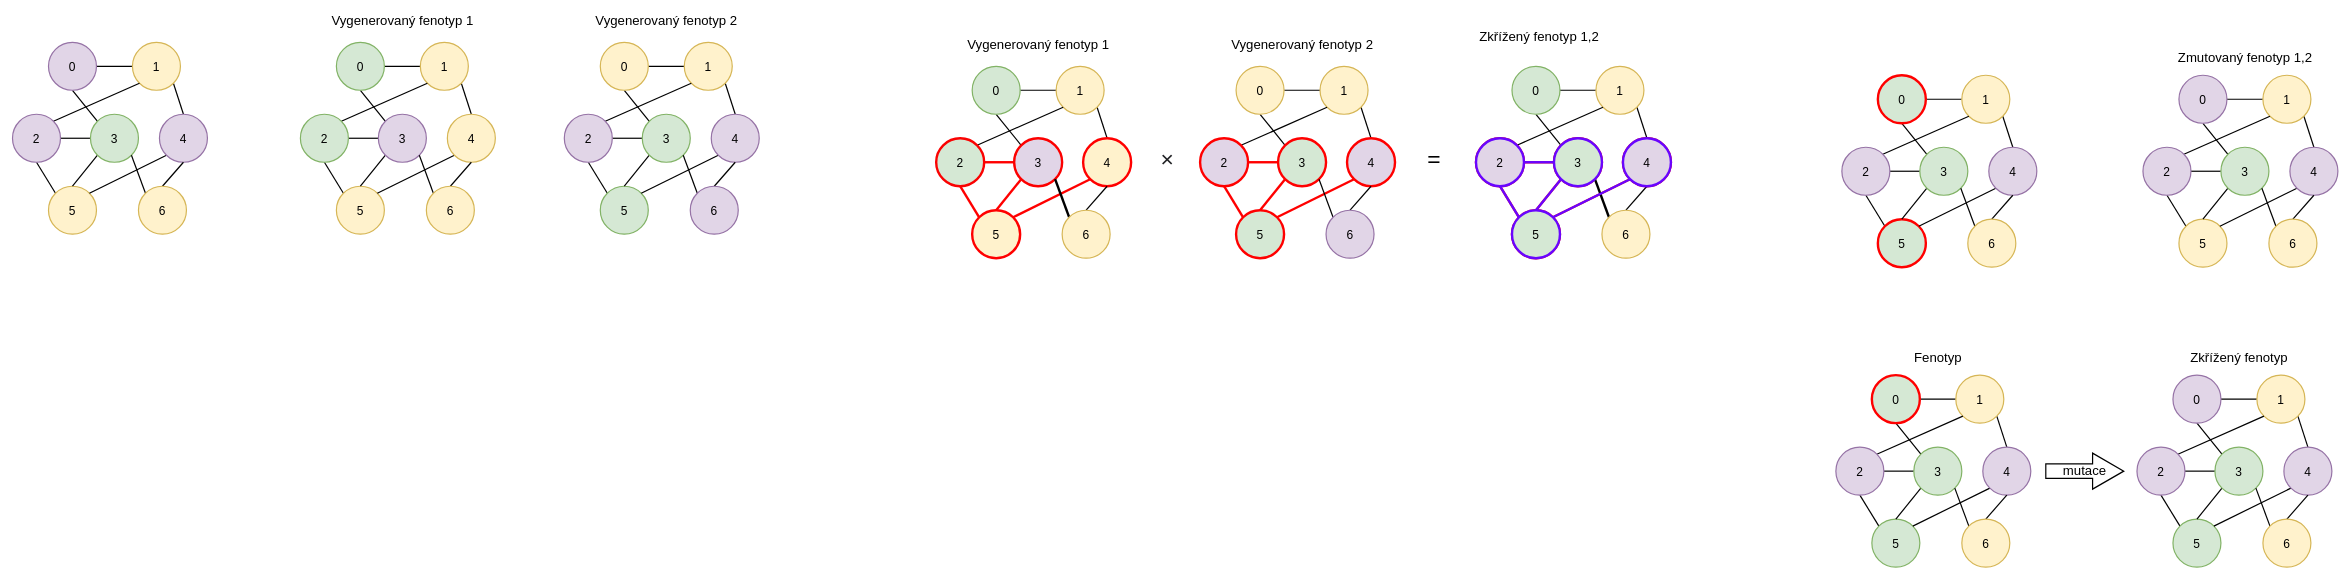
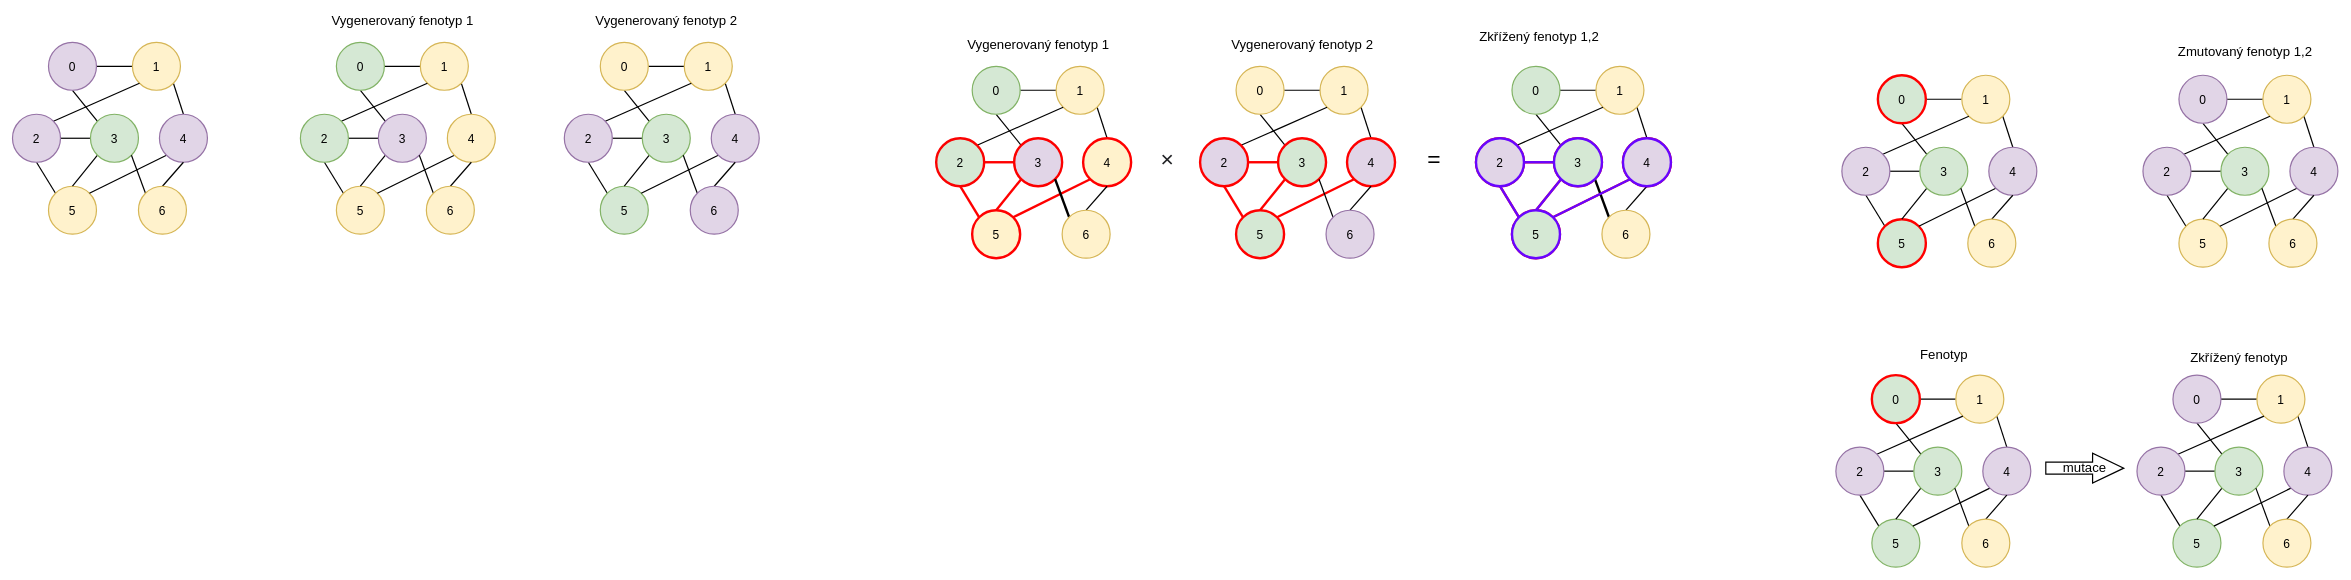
- <mxCell id="157" value="&lt;font style=&quot;font-size: 22px&quot;&gt;Zmutovaný fenotyp 1,2&lt;/font&gt;" style="text;html=1;align=center;verticalAlign=middle;resizable=0;points=[];autosize=1;strokeColor=none;fillColor=none;fontSize=38;" parent="1" vertex="1"><mxGeometry x="3622" y="60" width="240" height="60" as="geometry" /></mxCell>
+ <mxCell id="157" value="&lt;font style=&quot;font-size: 22px&quot;&gt;Zmutovaný fenotyp 1,2&lt;/font&gt;" style="text;html=1;align=center;verticalAlign=middle;resizable=0;points=[];autosize=1;strokeColor=none;fillColor=none;fontSize=38;" parent="1" vertex="1"><mxGeometry x="3622" y="50" width="240" height="60" as="geometry" /></mxCell>
- <mxCell id="175" value="&lt;font style=&quot;font-size: 22px&quot;&gt;Fenotyp&lt;/font&gt;" style="text;html=1;align=center;verticalAlign=middle;resizable=0;points=[];autosize=1;strokeColor=none;fillColor=none;fontSize=38;" vertex="1" parent="1"><mxGeometry x="3180" y="560" width="100" height="60" as="geometry" /></mxCell>
+ <mxCell id="175" value="&lt;font style=&quot;font-size: 22px&quot;&gt;Fenotyp&lt;/font&gt;" style="text;html=1;align=center;verticalAlign=middle;resizable=0;points=[];autosize=1;strokeColor=none;fillColor=none;fontSize=38;" vertex="1" parent="1"><mxGeometry x="3190" y="555" width="100" height="60" as="geometry" /></mxCell>
- <mxCell id="176" value="mutace" style="shape=singleArrow;whiteSpace=wrap;html=1;arrowWidth=0.4;arrowSize=0.4;fontSize=22;strokeColor=#000000;strokeWidth=2;" vertex="1" parent="1"><mxGeometry x="3410" y="755" width="130" height="60" as="geometry" /></mxCell>
+ <mxCell id="176" value="mutace" style="shape=singleArrow;whiteSpace=wrap;html=1;arrowWidth=0.4;arrowSize=0.4;fontSize=22;strokeColor=#000000;strokeWidth=2;" vertex="1" parent="1"><mxGeometry x="3410" y="755" width="130" height="50" as="geometry" /></mxCell>
